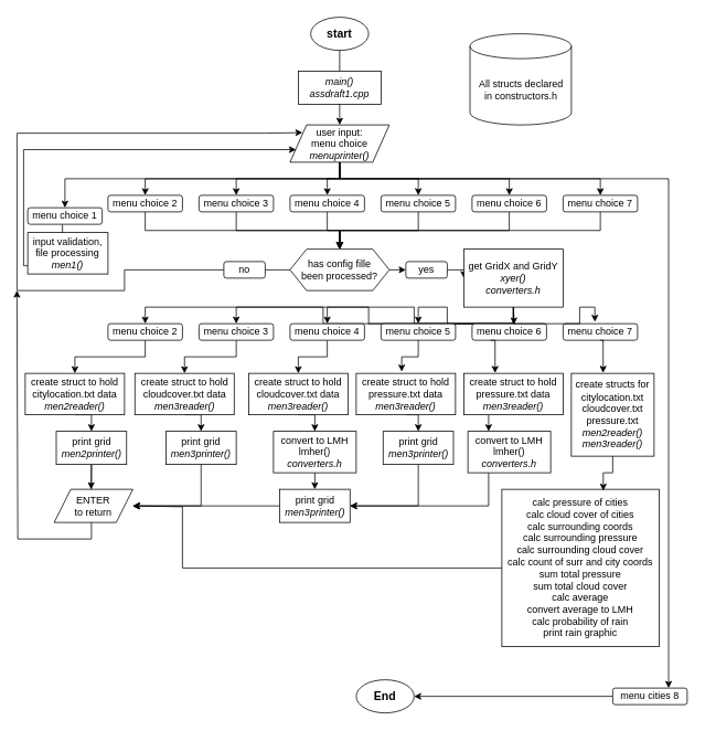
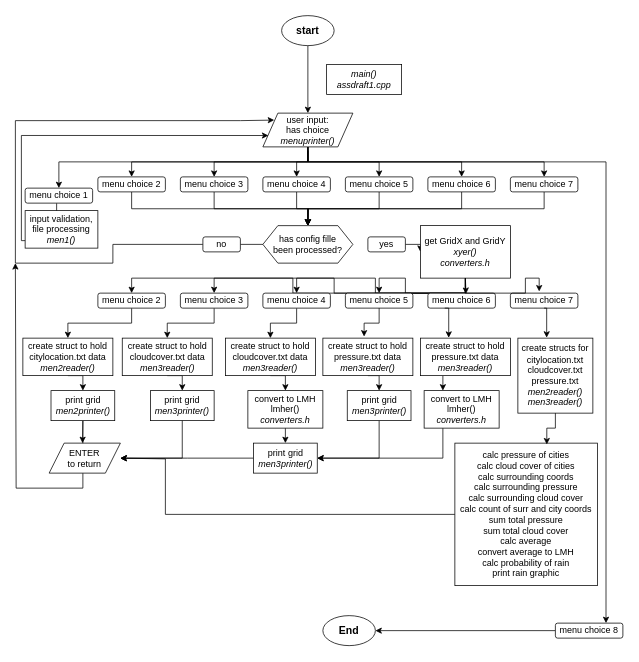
- <mxCell id="86" value="All structs declared&lt;br&gt;in constructors.h" style="shape=cylinder3;whiteSpace=wrap;html=1;boundedLbl=1;backgroundOutline=1;size=15;" vertex="1" parent="1"><mxGeometry x="567.5" y="40" width="122.5" height="110" as="geometry" /></mxCell>
- <mxCell id="4" value="&lt;i&gt;main()&lt;/i&gt;&lt;br&gt;&lt;i&gt;assdraft1.cpp&lt;/i&gt;" style="rounded=0;whiteSpace=wrap;html=1;" vertex="1" parent="1"><mxGeometry x="360" y="85" width="100" height="40" as="geometry" /></mxCell>
+ <mxCell id="4" value="&lt;i&gt;main()&lt;/i&gt;&lt;br&gt;&lt;i&gt;assdraft1.cpp&lt;/i&gt;" style="rounded=0;whiteSpace=wrap;html=1;" vertex="1" parent="1"><mxGeometry x="435" y="85" width="100" height="40" as="geometry" /></mxCell>
- <mxCell id="13" value="user input:&lt;br&gt;menu choice&lt;br&gt;&lt;i&gt;menuprinter()&lt;/i&gt;" style="shape=parallelogram;perimeter=parallelogramPerimeter;whiteSpace=wrap;html=1;fixedSize=1;" vertex="1" parent="1"><mxGeometry x="350" y="150" width="120" height="45" as="geometry" /></mxCell>
+ <mxCell id="13" value="user input:&lt;br&gt;has choice&lt;br&gt;&lt;i&gt;menuprinter()&lt;/i&gt;" style="shape=parallelogram;perimeter=parallelogramPerimeter;whiteSpace=wrap;html=1;fixedSize=1;" vertex="1" parent="1"><mxGeometry x="350" y="150" width="120" height="45" as="geometry" /></mxCell>
- <mxCell id="16" style="edgeStyle=orthogonalEdgeStyle;rounded=0;orthogonalLoop=1;jettySize=auto;html=1;exitX=1;exitY=0.5;exitDx=0;exitDy=0;entryX=0;entryY=0.5;entryDx=0;entryDy=0;" edge="1" parent="1" source="18" target="22"><mxGeometry relative="1" as="geometry" /></mxCell>
- <mxCell id="36" value="menu cities 8" style="rounded=1;whiteSpace=wrap;html=1;" vertex="1" parent="1"><mxGeometry x="740" y="830" width="90" height="20" as="geometry" /></mxCell>
+ <mxCell id="36" value="menu choice 8" style="rounded=1;whiteSpace=wrap;html=1;" vertex="1" parent="1"><mxGeometry x="740" y="830" width="90" height="20" as="geometry" /></mxCell>
